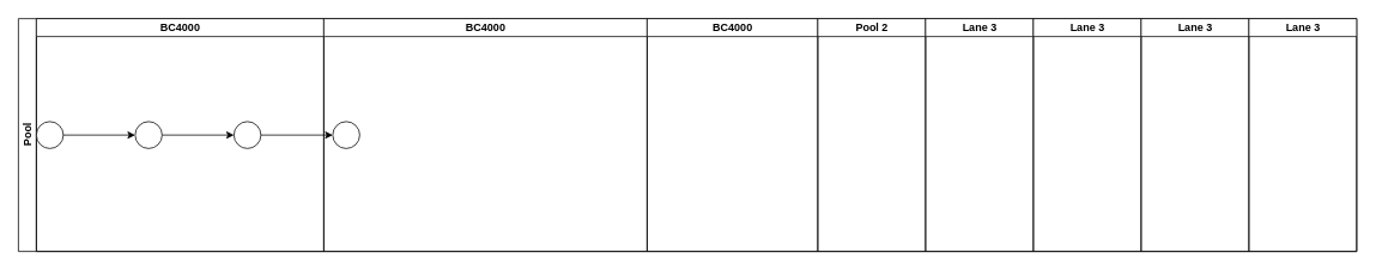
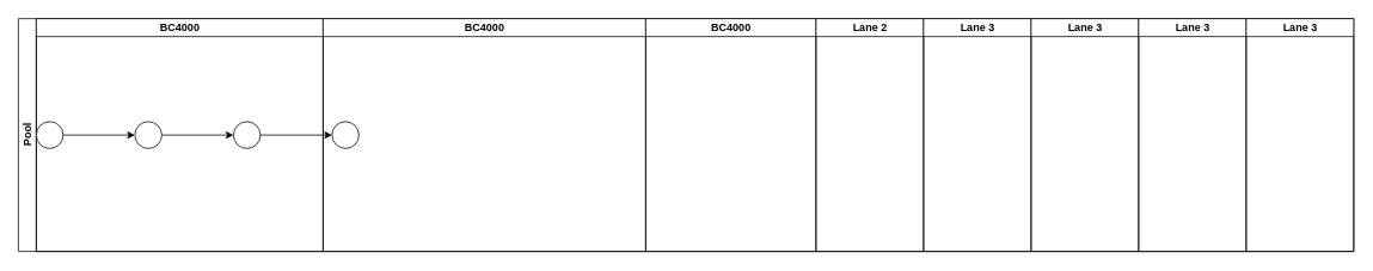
- <mxCell id="7" value="Pool 2" style="swimlane;html=1;startSize=20;" vertex="1" parent="2"><mxGeometry x="890" width="120" height="260" as="geometry" /></mxCell>
+ <mxCell id="7" value="Lane 2" style="swimlane;html=1;startSize=20;" vertex="1" parent="2"><mxGeometry x="890" width="120" height="260" as="geometry" /></mxCell>
